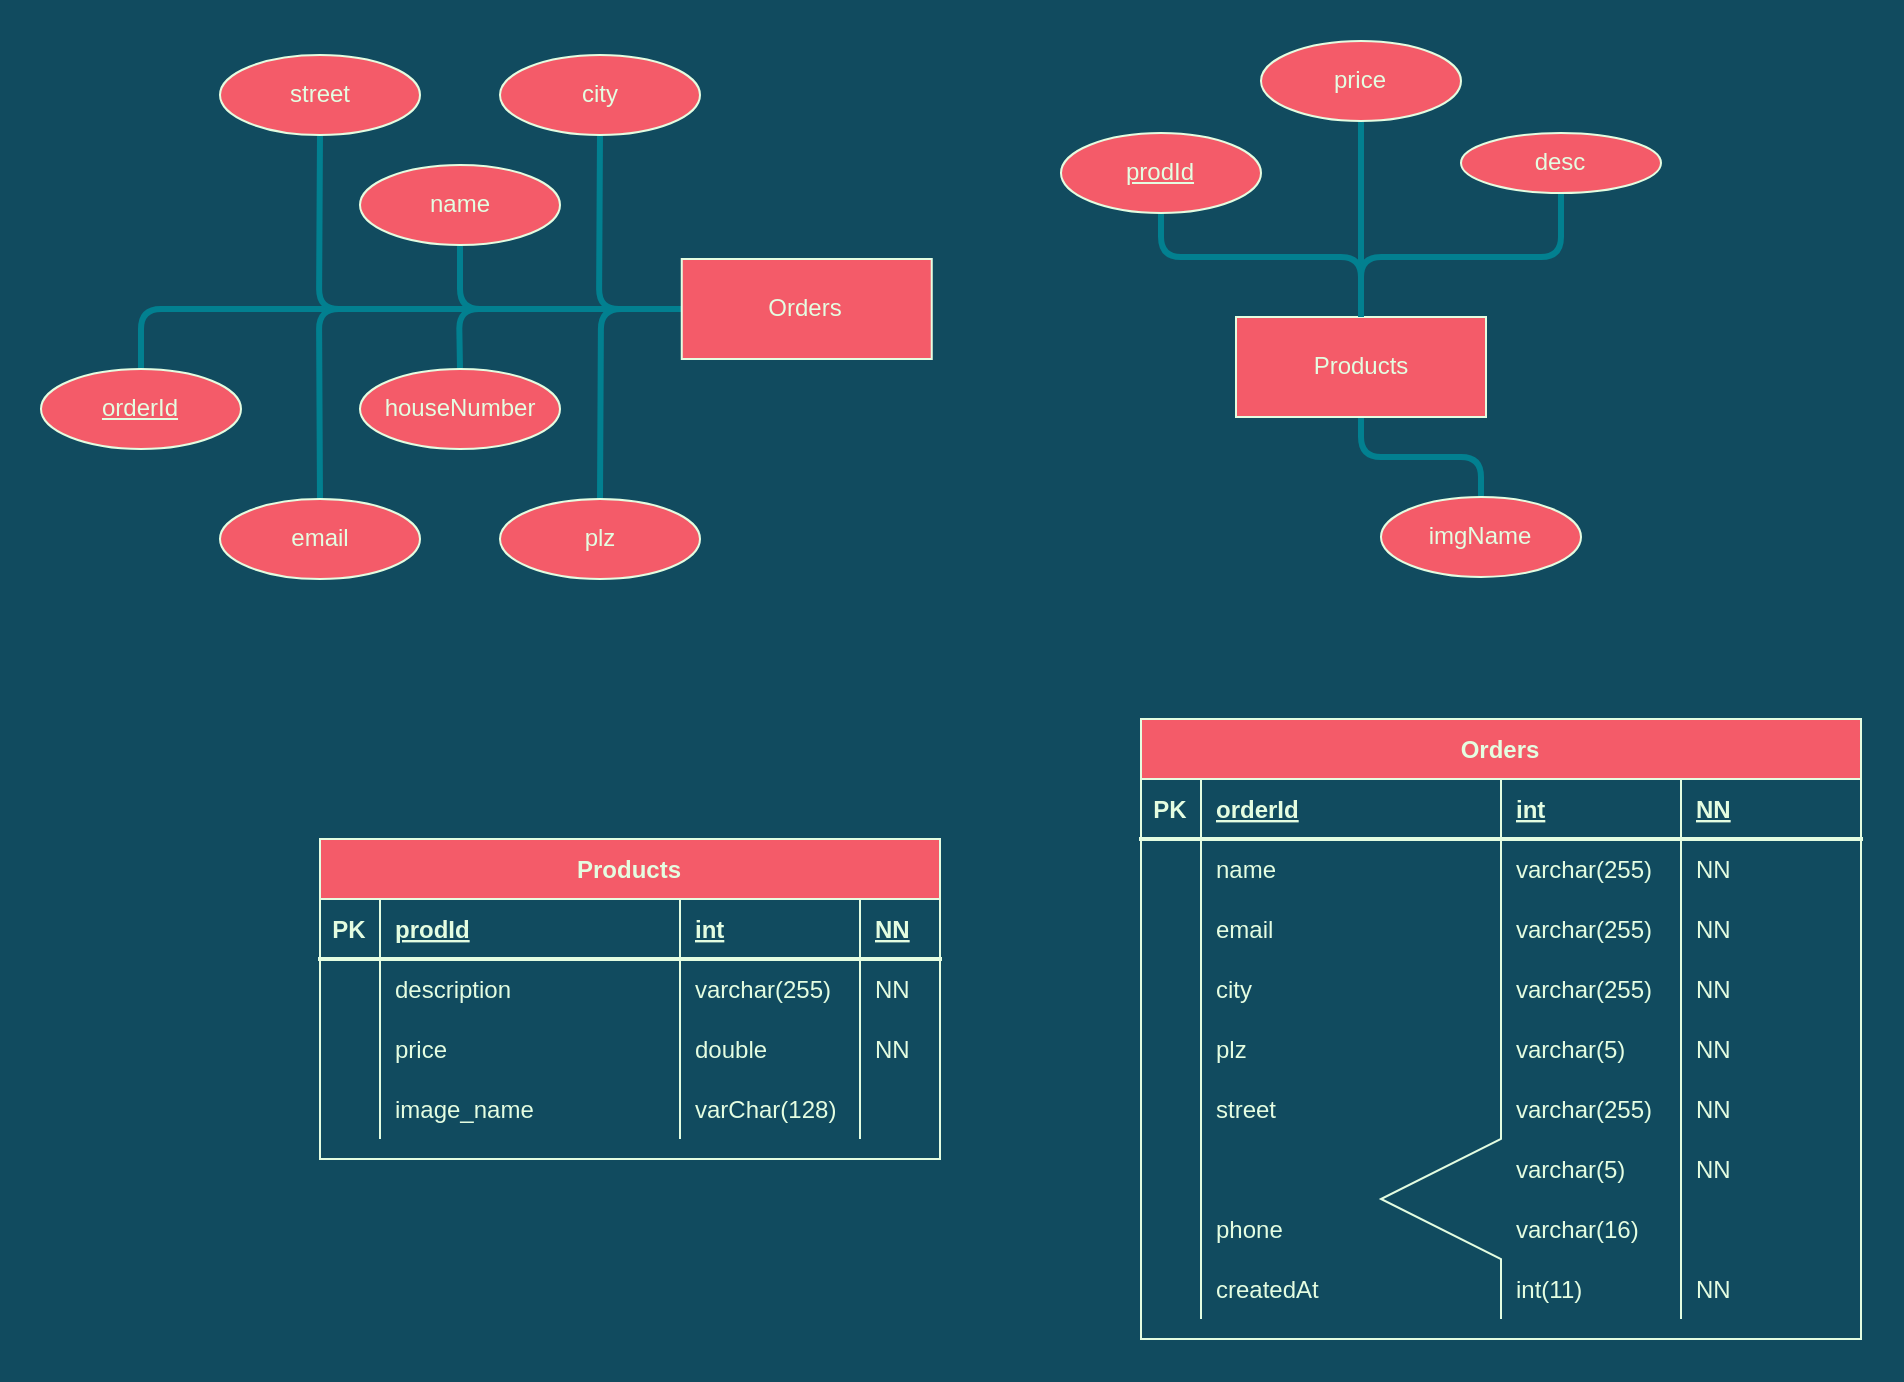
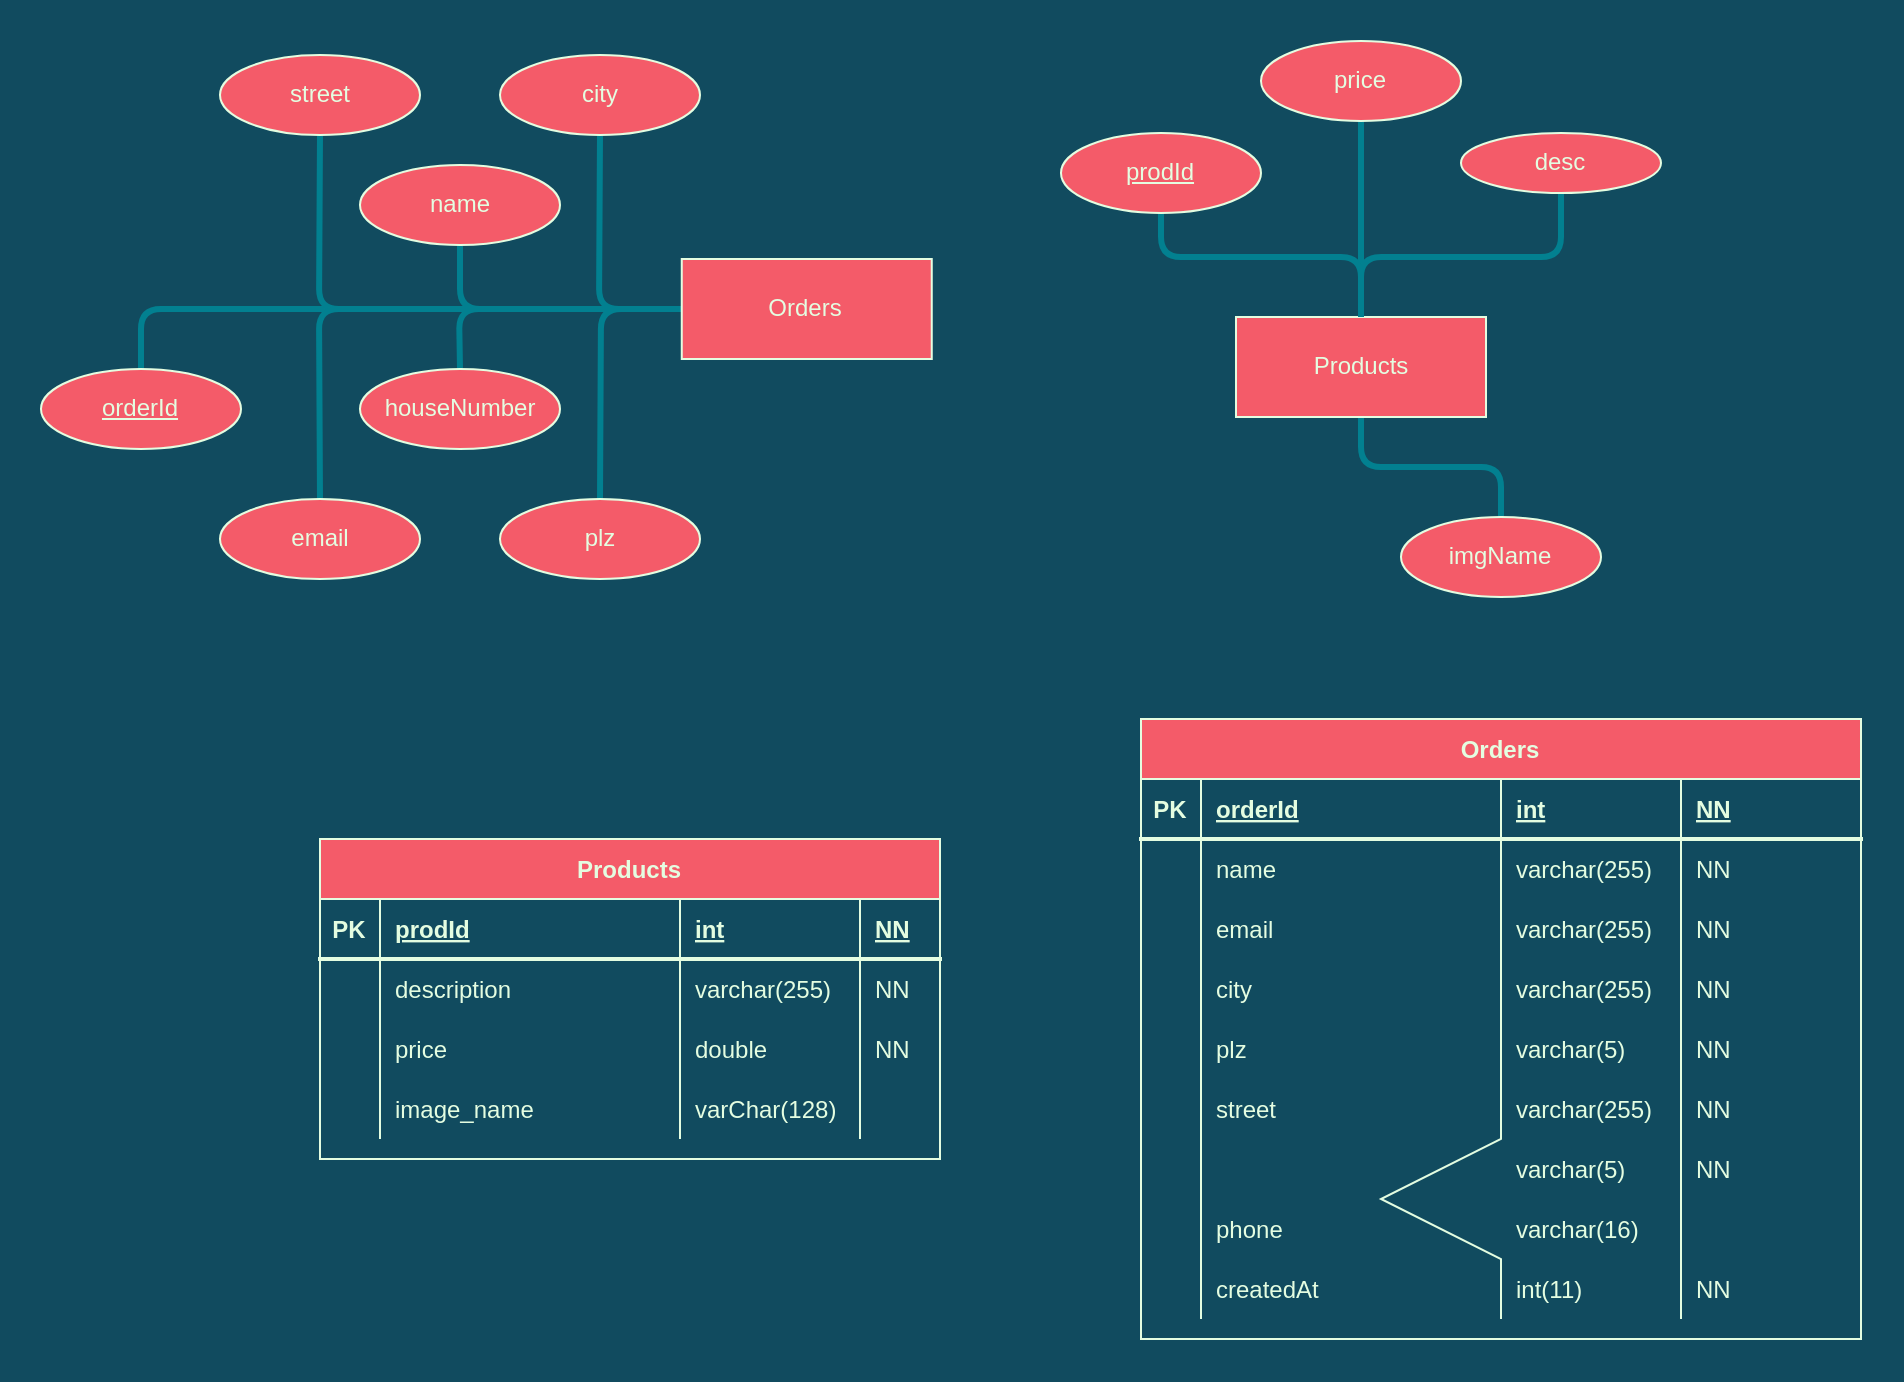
- <mxCell id="10" value="imgName" style="ellipse;whiteSpace=wrap;html=1;align=center;rounded=0;sketch=0;strokeColor=#E4FDE1;fillColor=#F45B69;fontColor=#E4FDE1;" parent="1" vertex="1"><mxGeometry x="690" y="248" width="100" height="40" as="geometry" /></mxCell>
+ <mxCell id="10" value="imgName" style="ellipse;whiteSpace=wrap;html=1;align=center;rounded=0;sketch=0;strokeColor=#E4FDE1;fillColor=#F45B69;fontColor=#E4FDE1;" parent="1" vertex="1"><mxGeometry x="700" y="258" width="100" height="40" as="geometry" /></mxCell>
